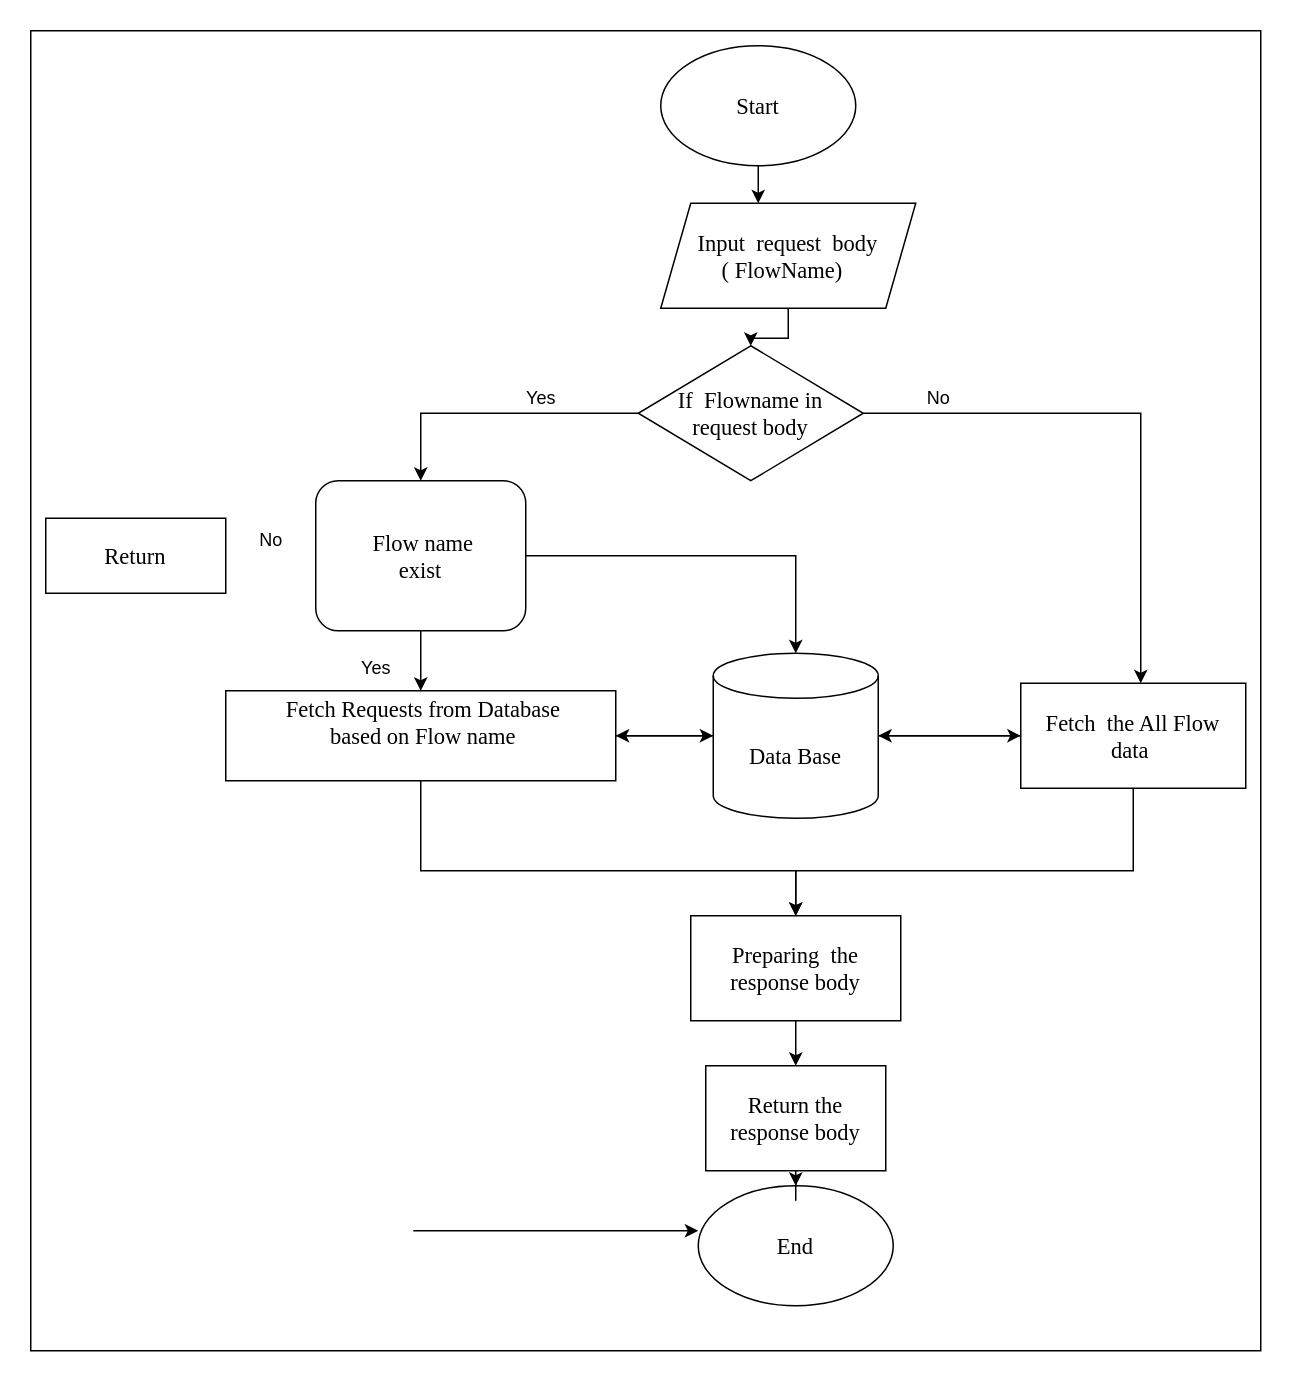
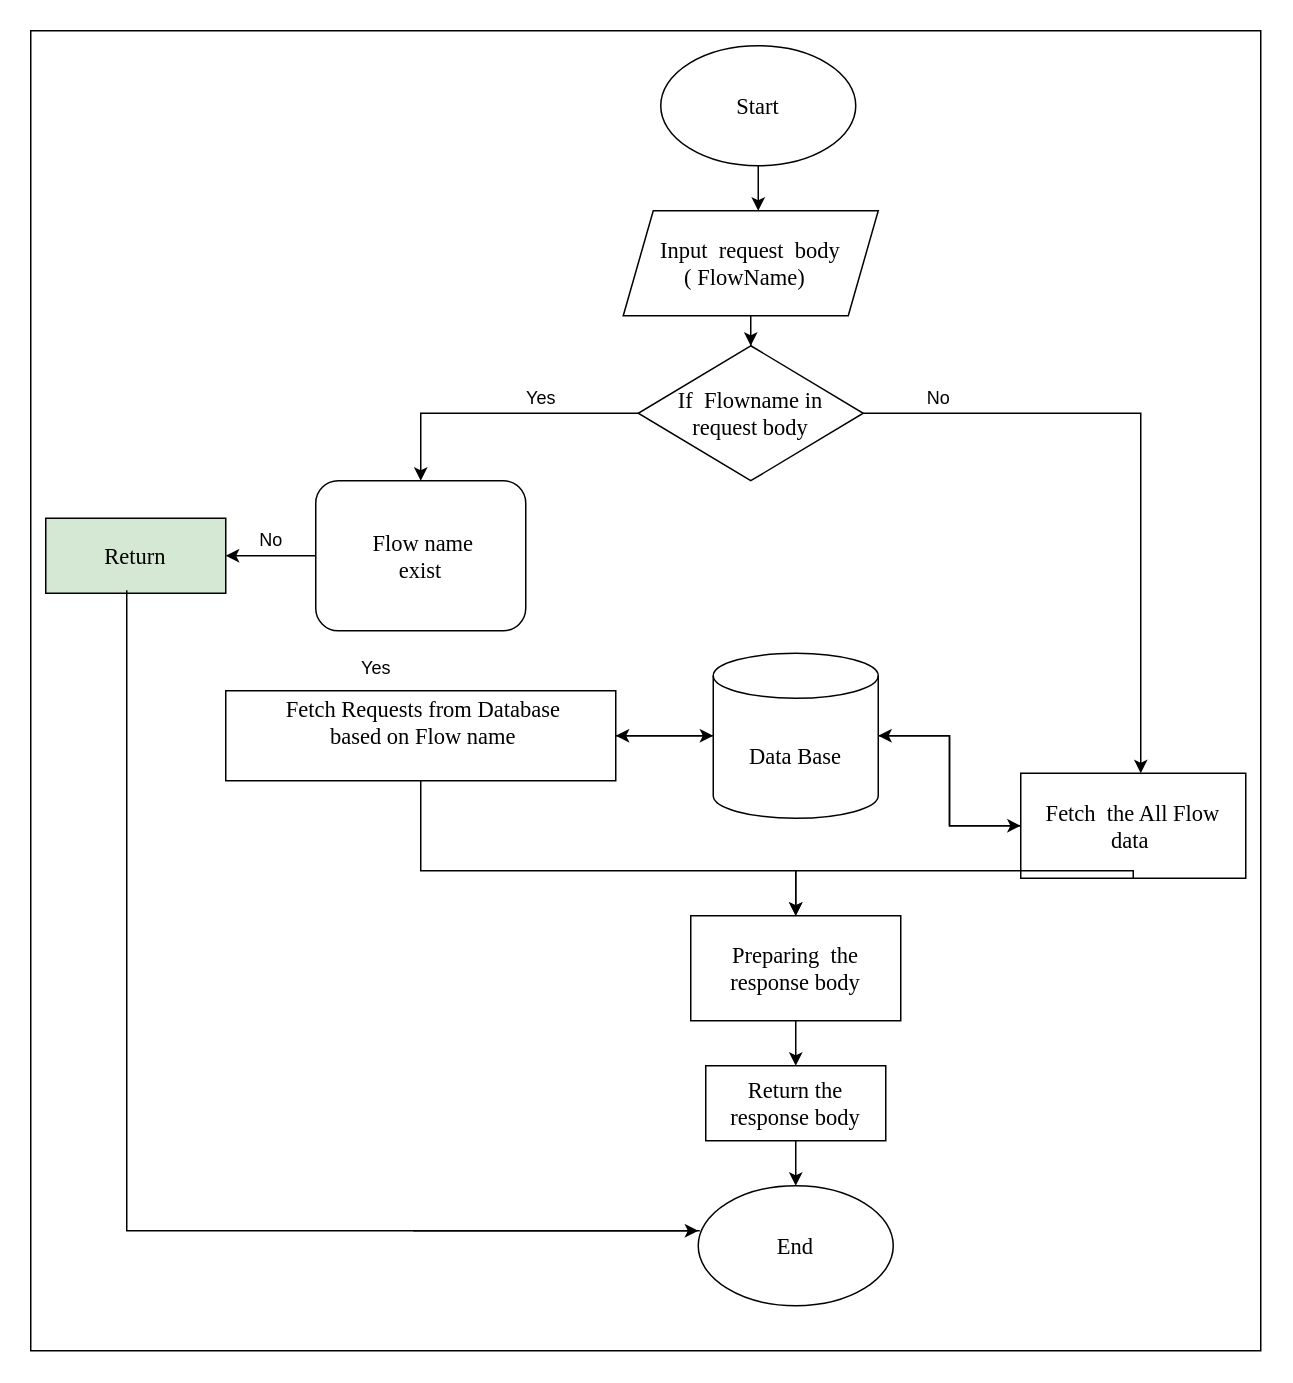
- <mxCell id="6" value="&lt;div style=&quot;border-color: var(--border-color); font-size: 15px;&quot;&gt;&lt;span style=&quot;font-size: 13px;&quot;&gt;&amp;nbsp;&lt;/span&gt;&lt;font style=&quot;font-size: 15px;&quot; face=&quot;Times New Roman&quot;&gt;Input&amp;nbsp; request&amp;nbsp; body&amp;nbsp;&lt;/font&gt;&lt;/div&gt;&lt;div style=&quot;border-color: var(--border-color); font-size: 15px;&quot;&gt;&lt;font style=&quot;background-color: initial;&quot; face=&quot;AUU-u_2ja9ZrsZ2vuLEb&quot;&gt;( FlowName)&lt;/font&gt;&lt;font style=&quot;background-color: initial;&quot; face=&quot;AUU-u_2ja9ZrsZ2vuLEb&quot;&gt;&amp;nbsp;&amp;nbsp;&lt;/font&gt;&lt;/div&gt;" style="shape=parallelogram;perimeter=parallelogramPerimeter;whiteSpace=wrap;html=1;fixedSize=1;align=center;" parent="1" vertex="1"><mxGeometry x="440" y="135" width="170" height="70" as="geometry" /></mxCell>
+ <mxCell id="6" value="&lt;div style=&quot;border-color: var(--border-color); font-size: 15px;&quot;&gt;&lt;span style=&quot;font-size: 13px;&quot;&gt;&amp;nbsp;&lt;/span&gt;&lt;font style=&quot;font-size: 15px;&quot; face=&quot;Times New Roman&quot;&gt;Input&amp;nbsp; request&amp;nbsp; body&amp;nbsp;&lt;/font&gt;&lt;/div&gt;&lt;div style=&quot;border-color: var(--border-color); font-size: 15px;&quot;&gt;&lt;font style=&quot;background-color: initial;&quot; face=&quot;AUU-u_2ja9ZrsZ2vuLEb&quot;&gt;( FlowName)&lt;/font&gt;&lt;font style=&quot;background-color: initial;&quot; face=&quot;AUU-u_2ja9ZrsZ2vuLEb&quot;&gt;&amp;nbsp;&amp;nbsp;&lt;/font&gt;&lt;/div&gt;" style="shape=parallelogram;perimeter=parallelogramPerimeter;whiteSpace=wrap;html=1;fixedSize=1;align=center;" parent="1" vertex="1"><mxGeometry x="415" y="140" width="170" height="70" as="geometry" /></mxCell>
- <mxCell id="22" value="&lt;font face=&quot;Times New Roman&quot; style=&quot;font-size: 15px;&quot;&gt;Return&lt;/font&gt;" style="rounded=0;whiteSpace=wrap;html=1;" parent="1" vertex="1"><mxGeometry x="30" y="345" width="120" height="50" as="geometry" /></mxCell>
+ <mxCell id="22" value="&lt;font face=&quot;Times New Roman&quot; style=&quot;font-size: 15px;&quot;&gt;Return&lt;/font&gt;" style="rounded=0;whiteSpace=wrap;html=1;fillColor=#d5e8d4;" parent="1" vertex="1"><mxGeometry x="30" y="345" width="120" height="50" as="geometry" /></mxCell>
- <mxCell id="11" style="edgeStyle=orthogonalEdgeStyle;rounded=0;orthogonalLoop=1;jettySize=auto;html=1;" parent="1" source="12" target="30" edge="1"><mxGeometry relative="1" as="geometry" /></mxCell>
+ <mxCell id="11" style="edgeStyle=orthogonalEdgeStyle;rounded=0;orthogonalLoop=1;jettySize=auto;html=1;entryX=1;entryY=0.5;entryDx=0;entryDy=0;" parent="1" source="12" target="22" edge="1"><mxGeometry relative="1" as="geometry" /></mxCell>
- <mxCell id="10" style="edgeStyle=orthogonalEdgeStyle;rounded=0;orthogonalLoop=1;jettySize=auto;html=1;entryX=0.5;entryY=0;entryDx=0;entryDy=0;" parent="1" source="12" target="25" edge="1"><mxGeometry relative="1" as="geometry"><mxPoint x="500" y="490" as="targetPoint" /><Array as="points"><mxPoint x="280" y="420" /><mxPoint x="280" y="420" /></Array></mxGeometry></mxCell>
- <mxCell id="14" value="&lt;font face=&quot;Times New Roman&quot;&gt;&lt;span style=&quot;font-size: 15px;&quot;&gt;Fetch&amp;nbsp; the All Flow data&amp;nbsp;&lt;/span&gt;&lt;/font&gt;" style="rounded=0;whiteSpace=wrap;html=1;" parent="1" vertex="1"><mxGeometry x="680" y="455" width="150" height="70" as="geometry" /></mxCell>
+ <mxCell id="14" value="&lt;font face=&quot;Times New Roman&quot;&gt;&lt;span style=&quot;font-size: 15px;&quot;&gt;Fetch&amp;nbsp; the All Flow data&amp;nbsp;&lt;/span&gt;&lt;/font&gt;" style="rounded=0;whiteSpace=wrap;html=1;" parent="1" vertex="1"><mxGeometry x="680" y="515" width="150" height="70" as="geometry" /></mxCell>
+ <mxCell id="32" value="" style="endArrow=none;html=1;rounded=0;entryX=0.45;entryY=0.96;entryDx=0;entryDy=0;entryPerimeter=0;exitX=0.008;exitY=0.375;exitDx=0;exitDy=0;exitPerimeter=0;" parent="1" source="21" target="22" edge="1"><mxGeometry width="50" height="50" relative="1" as="geometry"><mxPoint x="84" y="910" as="sourcePoint" /><mxPoint x="130" y="410" as="targetPoint" /><Array as="points"><mxPoint x="84" y="820" /></Array></mxGeometry></mxCell>
- <mxCell id="29" value="&lt;font face=&quot;Times New Roman&quot; style=&quot;font-size: 15px;&quot;&gt;Return the response body&lt;/font&gt;" style="rounded=0;whiteSpace=wrap;html=1;" parent="1" vertex="1"><mxGeometry x="470" y="710" width="120" height="70" as="geometry" /></mxCell>
+ <mxCell id="29" value="&lt;font face=&quot;Times New Roman&quot; style=&quot;font-size: 15px;&quot;&gt;Return the response body&lt;/font&gt;" style="rounded=0;whiteSpace=wrap;html=1;" parent="1" vertex="1"><mxGeometry x="470" y="710" width="120" height="50" as="geometry" /></mxCell>
